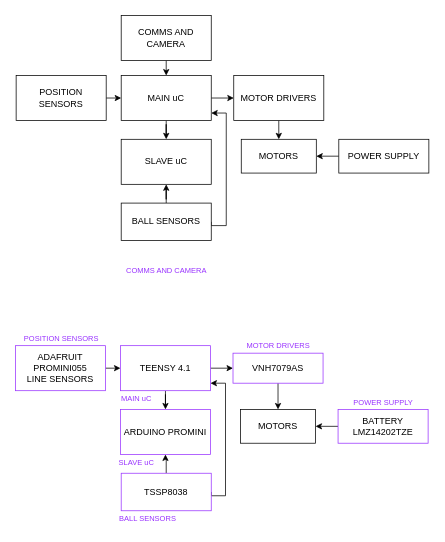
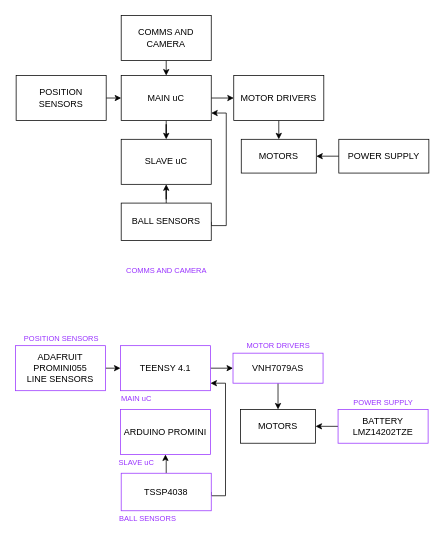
- <mxCell id="18" style="edgeStyle=orthogonalEdgeStyle;rounded=0;orthogonalLoop=1;jettySize=auto;html=1;entryX=0.5;entryY=0;entryDx=0;entryDy=0;" edge="1" parent="1" source="20" target="21"><mxGeometry relative="1" as="geometry" /></mxCell>
- <mxCell id="26" value="TSSP8038" style="rounded=0;whiteSpace=wrap;html=1;strokeColor=#9933FF;" vertex="1" parent="1"><mxGeometry x="161" y="630" width="120" height="50" as="geometry" /></mxCell>
+ <mxCell id="26" value="TSSP4038" style="rounded=0;whiteSpace=wrap;html=1;strokeColor=#9933FF;" vertex="1" parent="1"><mxGeometry x="161" y="630" width="120" height="50" as="geometry" /></mxCell>
